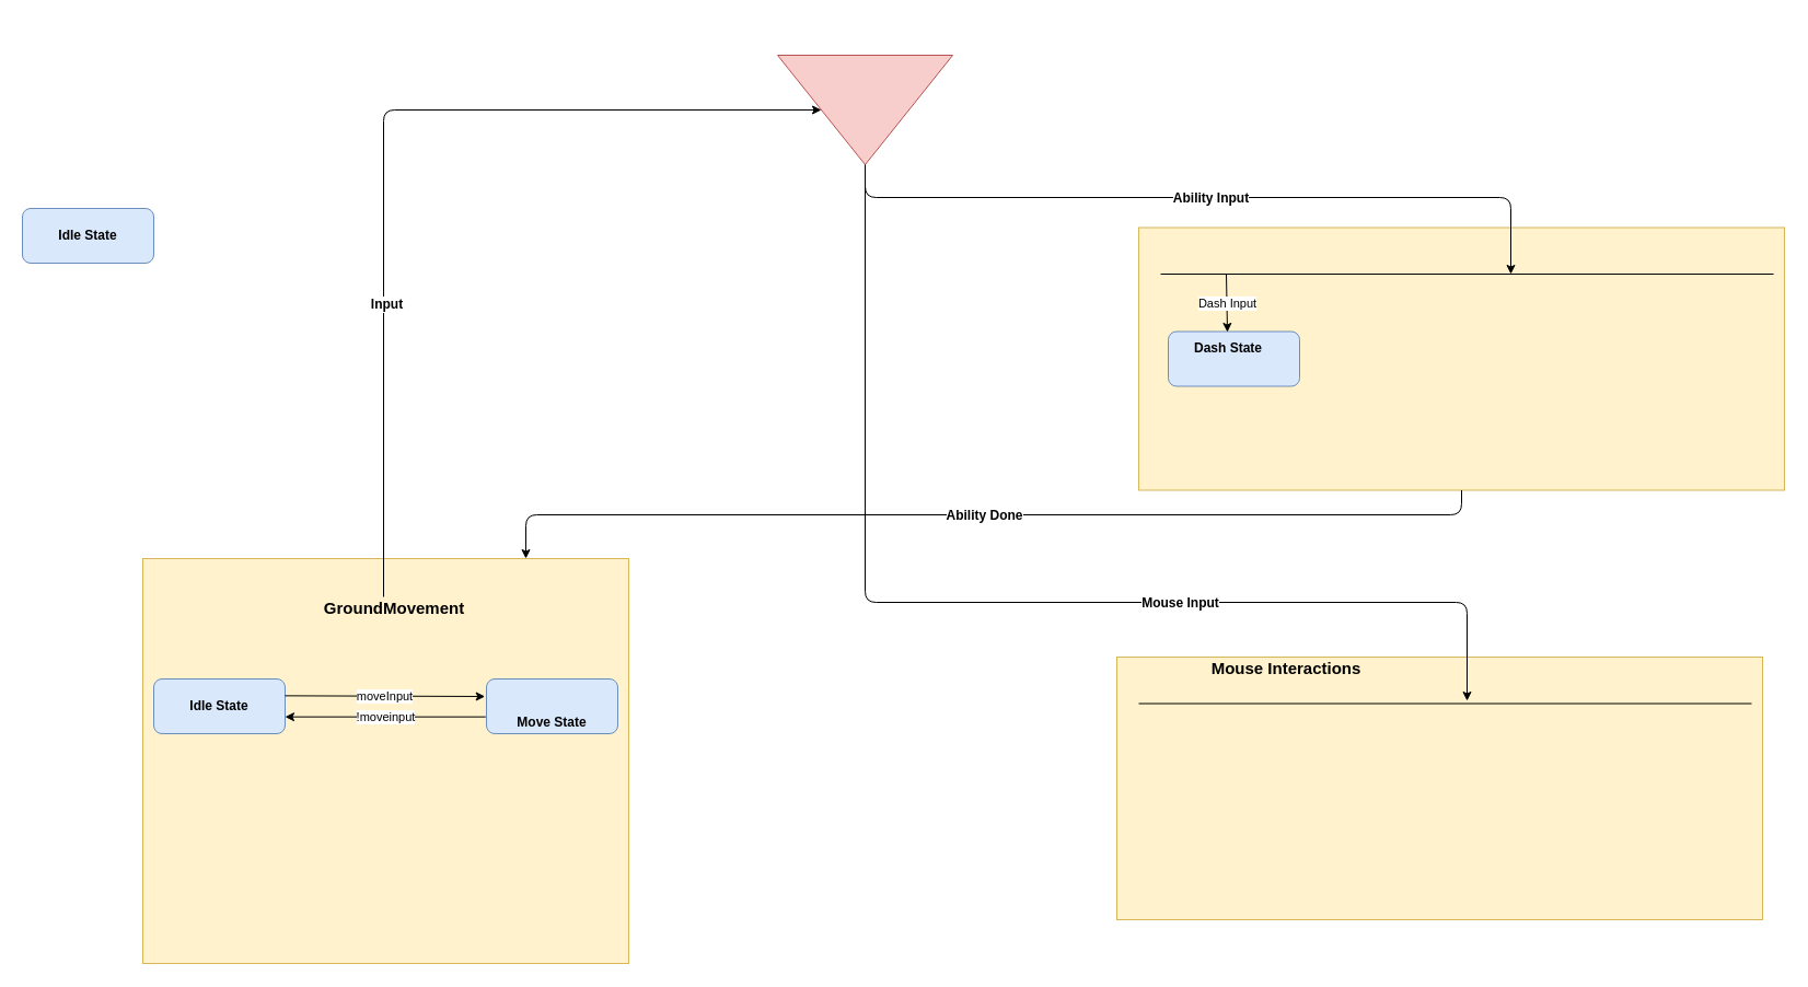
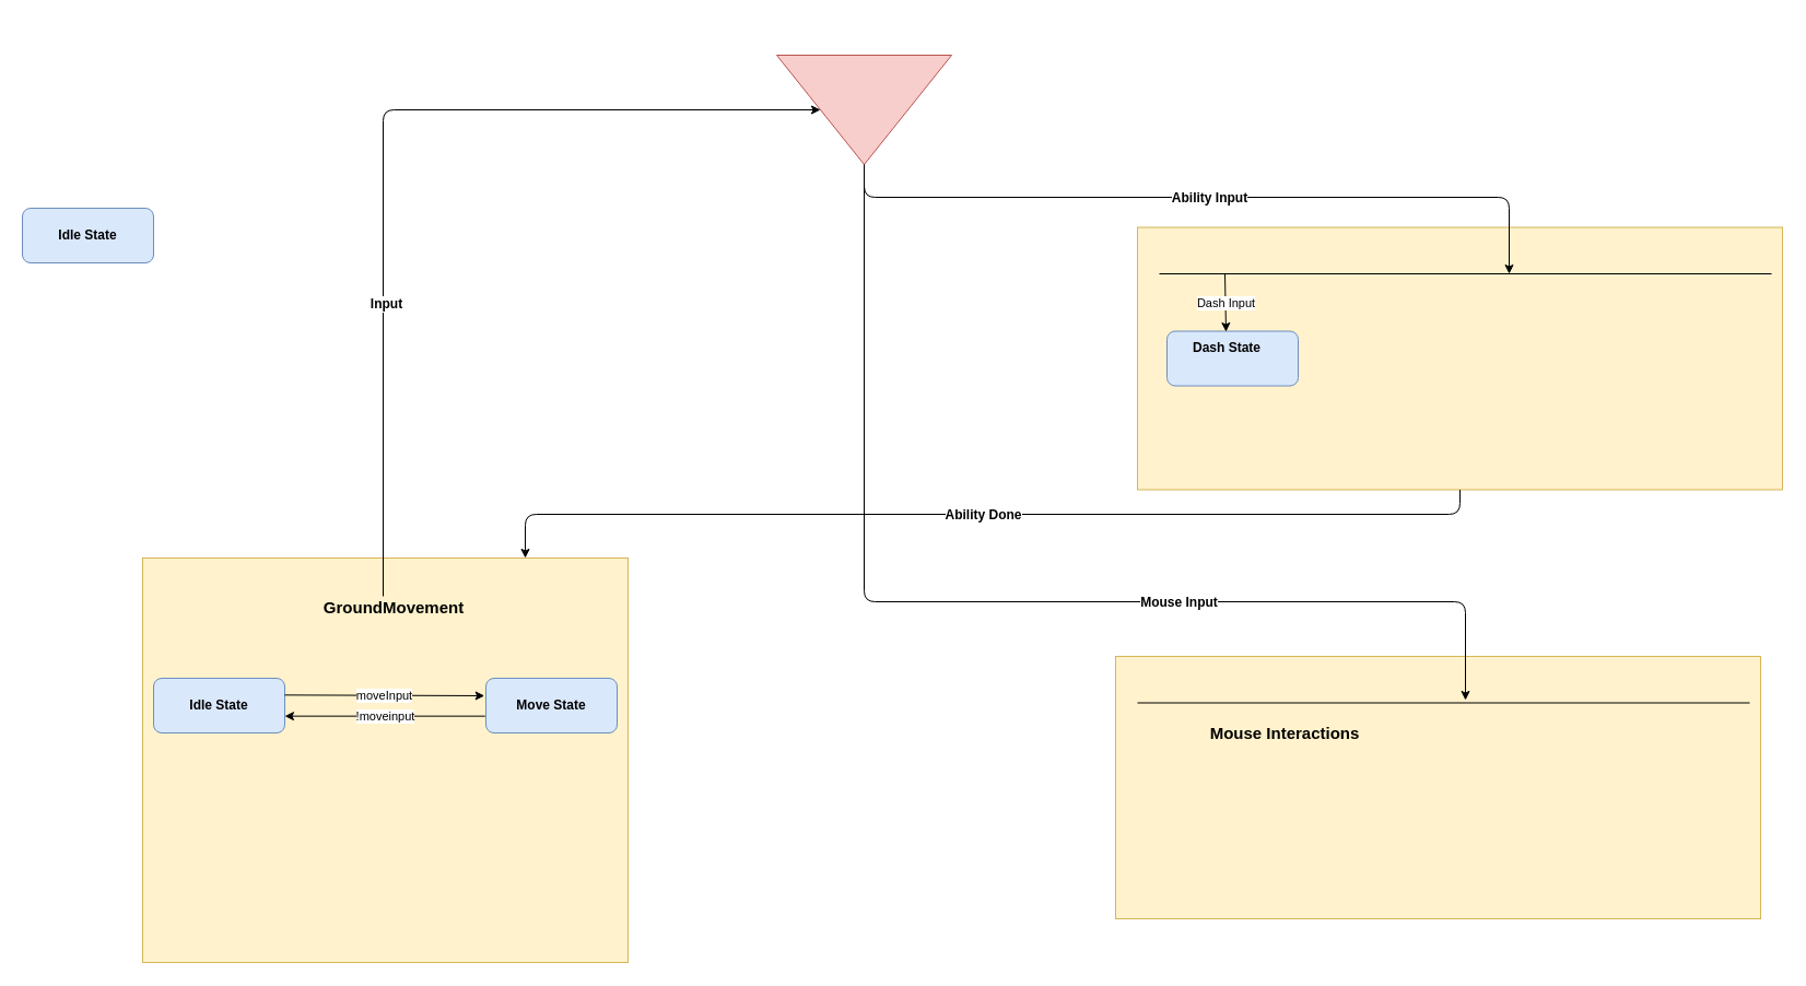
- <mxCell id="28" value="Mouse Interactions" style="text;html=1;strokeColor=none;fillColor=none;align=center;verticalAlign=middle;whiteSpace=wrap;rounded=0;fontSize=15;fontStyle=1" vertex="1" parent="1"><mxGeometry x="1090" y="600" width="170" height="20" as="geometry" /></mxCell>
+ <mxCell id="28" value="Mouse Interactions" style="text;html=1;strokeColor=none;fillColor=none;align=center;verticalAlign=middle;whiteSpace=wrap;rounded=0;fontSize=15;fontStyle=1" vertex="1" parent="1"><mxGeometry x="1090" y="660" width="170" height="20" as="geometry" /></mxCell>
- <mxCell id="9" value="Move State&lt;br&gt;" style="text;html=1;strokeColor=none;fillColor=none;align=center;verticalAlign=middle;whiteSpace=wrap;rounded=0;fontStyle=1" vertex="1" parent="1"><mxGeometry x="454" y="652.5" width="100" height="15" as="geometry" /></mxCell>
+ <mxCell id="9" value="Move State&lt;br&gt;" style="text;html=1;strokeColor=none;fillColor=none;align=center;verticalAlign=middle;whiteSpace=wrap;rounded=0;fontStyle=1" vertex="1" parent="1"><mxGeometry x="454" y="637.5" width="100" height="15" as="geometry" /></mxCell>
